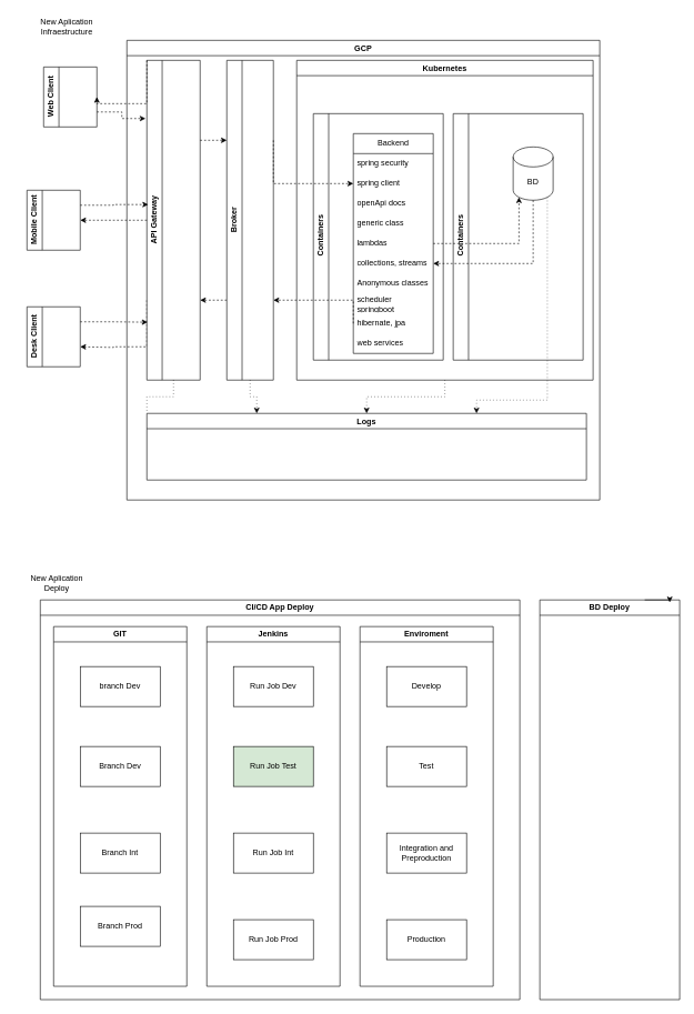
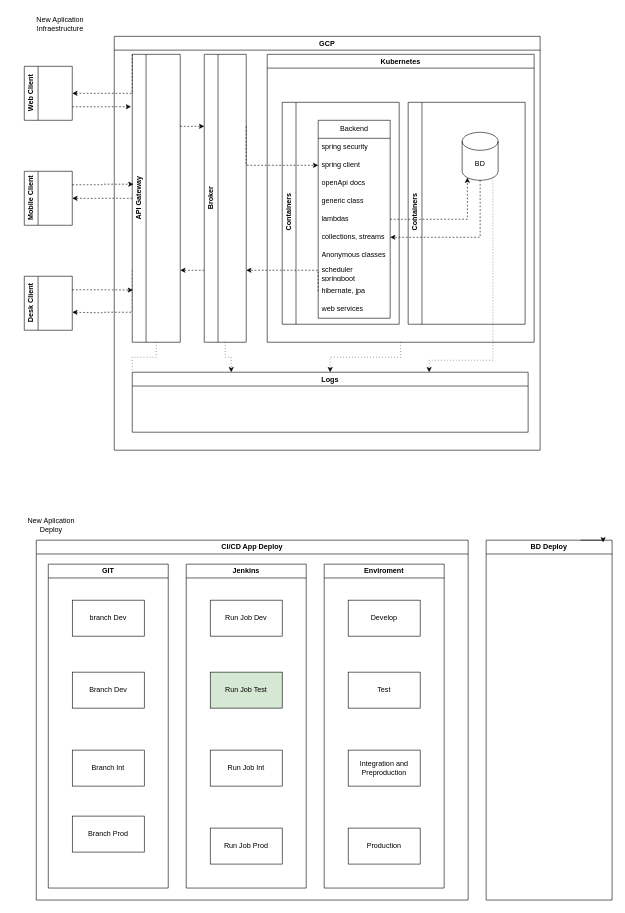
- <mxCell id="3" value="Web Client" style="swimlane;horizontal=0;whiteSpace=wrap;html=1;" parent="1" vertex="1"><mxGeometry x="65" y="100" width="80" height="90" as="geometry" /></mxCell>
+ <mxCell id="3" value="Web Client" style="swimlane;horizontal=0;whiteSpace=wrap;html=1;" parent="1" vertex="1"><mxGeometry x="40" y="110" width="80" height="90" as="geometry" /></mxCell>
